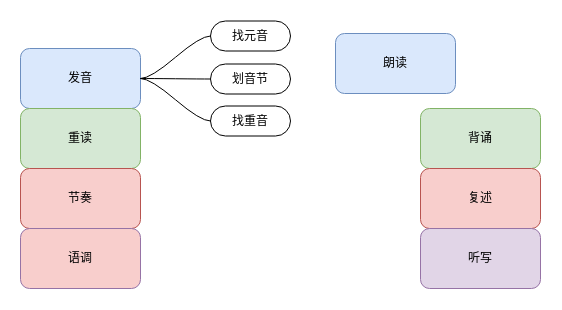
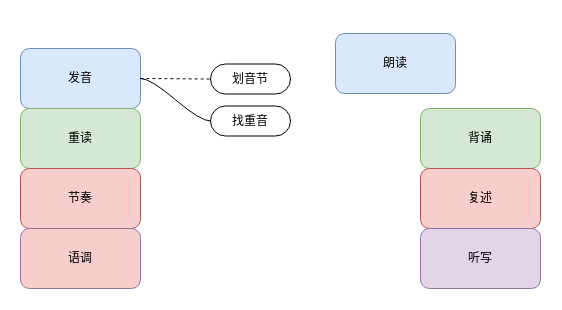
- <mxCell id="6" value="找元音" style="whiteSpace=wrap;html=1;rounded=1;arcSize=50;align=center;verticalAlign=middle;strokeWidth=1;autosize=1;spacing=4;treeFolding=1;treeMoving=1;newEdgeStyle={&quot;edgeStyle&quot;:&quot;entityRelationEdgeStyle&quot;,&quot;startArrow&quot;:&quot;none&quot;,&quot;endArrow&quot;:&quot;none&quot;,&quot;segment&quot;:10,&quot;curved&quot;:1};fillColor=default;" vertex="1" parent="1"><mxGeometry x="210" y="20.5" width="80" height="30" as="geometry" /></mxCell>
- <mxCell id="7" value="" style="edgeStyle=entityRelationEdgeStyle;startArrow=none;endArrow=none;segment=10;curved=1;rounded=0;exitX=1;exitY=0.5;exitDx=0;exitDy=0;" edge="1" parent="1" source="2" target="6"><mxGeometry relative="1" as="geometry"><mxPoint x="230" y="108" as="sourcePoint" /></mxGeometry></mxCell>
- <mxCell id="9" value="" style="edgeStyle=entityRelationEdgeStyle;startArrow=none;endArrow=none;segment=10;curved=1;rounded=0;exitX=1;exitY=0.5;exitDx=0;exitDy=0;" edge="1" parent="1" target="8" source="2"><mxGeometry relative="1" as="geometry"><mxPoint x="140" y="123" as="sourcePoint" /></mxGeometry></mxCell>
+ <mxCell id="9" value="" style="edgeStyle=entityRelationEdgeStyle;startArrow=none;endArrow=none;segment=10;curved=1;rounded=0;exitX=1;exitY=0.5;exitDx=0;exitDy=0;dashed=1;" edge="1" parent="1" target="8" source="2"><mxGeometry relative="1" as="geometry"><mxPoint x="140" y="123" as="sourcePoint" /></mxGeometry></mxCell>
